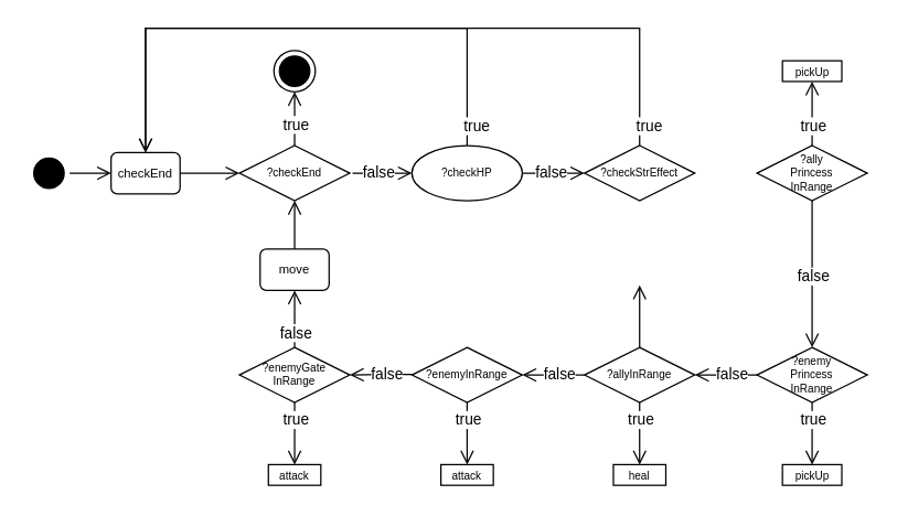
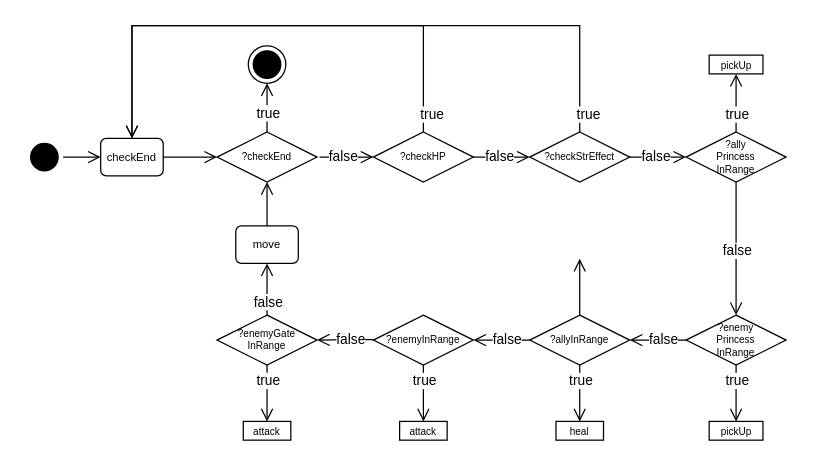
- <mxCell id="13" value="?checkHP" style="ellipse;fontSize=8;" parent="1" vertex="1"><mxGeometry x="298" y="105" width="80" height="40" as="geometry" /></mxCell>
+ <mxCell id="13" value="?checkHP" style="rhombus;fontSize=8;" parent="1" vertex="1"><mxGeometry x="298" y="105" width="80" height="40" as="geometry" /></mxCell>
+ <mxCell id="21" value="" style="edgeStyle=elbowEdgeStyle;elbow=horizontal;align=left;verticalAlign=bottom;endArrow=open;endSize=8;exitX=1;exitY=0.5;endFill=1;rounded=0;exitDx=0;exitDy=0;entryX=0;entryY=0.5;entryDx=0;entryDy=0;" parent="1" source="18" target="23" edge="1"><mxGeometry x="-1" relative="1" as="geometry"><mxPoint x="505" y="70" as="targetPoint" /><Array as="points" /><mxPoint x="503" y="125" as="sourcePoint" /></mxGeometry></mxCell>
+ <mxCell id="22" value="false" style="edgeLabel;html=1;align=center;verticalAlign=middle;resizable=0;points=[];" parent="21" vertex="1" connectable="0"><mxGeometry x="0.267" relative="1" as="geometry"><mxPoint x="-9" y="-1" as="offset" /></mxGeometry></mxCell>
